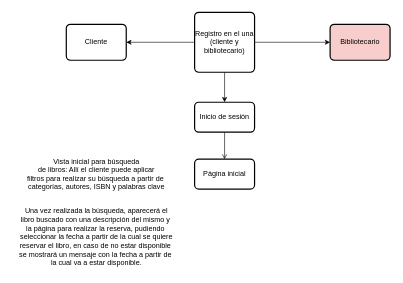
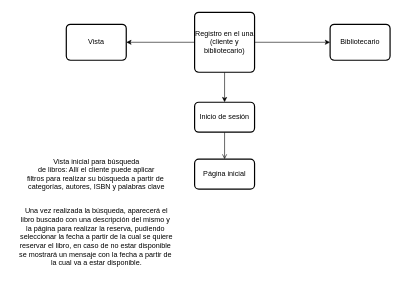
- <mxCell id="6" value="Cliente" style="rounded=1;whiteSpace=wrap;html=1;absoluteArcSize=1;arcSize=14;strokeWidth=2;" vertex="1" parent="1"><mxGeometry x="110" y="40" width="100" height="60" as="geometry" /></mxCell>
+ <mxCell id="6" value="Vista" style="rounded=1;whiteSpace=wrap;html=1;absoluteArcSize=1;arcSize=14;strokeWidth=2;" vertex="1" parent="1"><mxGeometry x="110" y="40" width="100" height="60" as="geometry" /></mxCell>
- <mxCell id="7" value="Bibliotecario" style="rounded=1;whiteSpace=wrap;html=1;absoluteArcSize=1;arcSize=14;strokeWidth=2;fillColor=#f8cecc;" vertex="1" parent="1"><mxGeometry x="550" y="40" width="100" height="60" as="geometry" /></mxCell>
+ <mxCell id="7" value="Bibliotecario" style="rounded=1;whiteSpace=wrap;html=1;absoluteArcSize=1;arcSize=14;strokeWidth=2;" vertex="1" parent="1"><mxGeometry x="550" y="40" width="100" height="60" as="geometry" /></mxCell>
